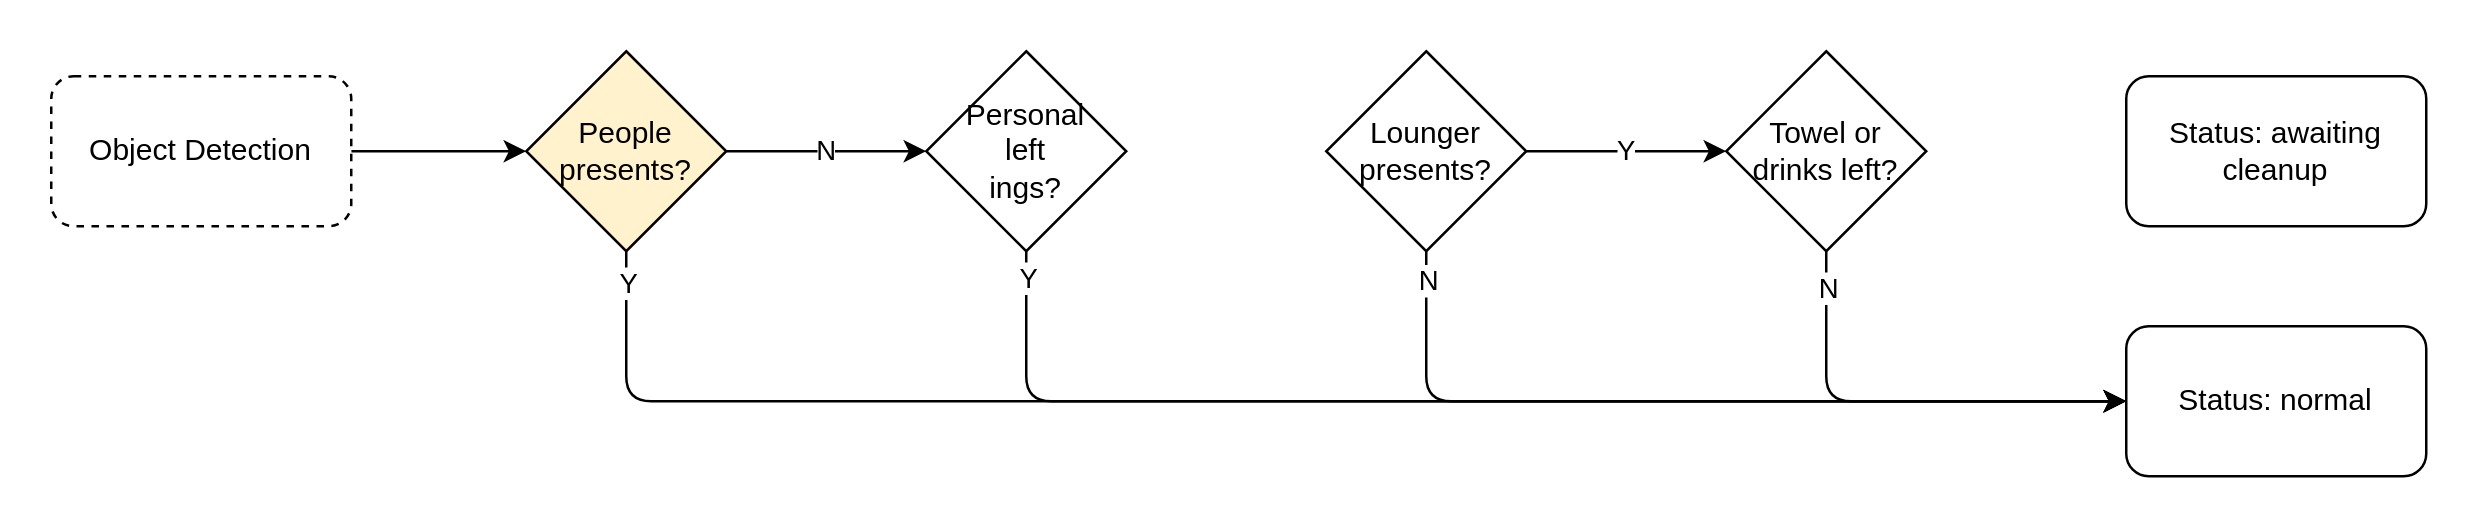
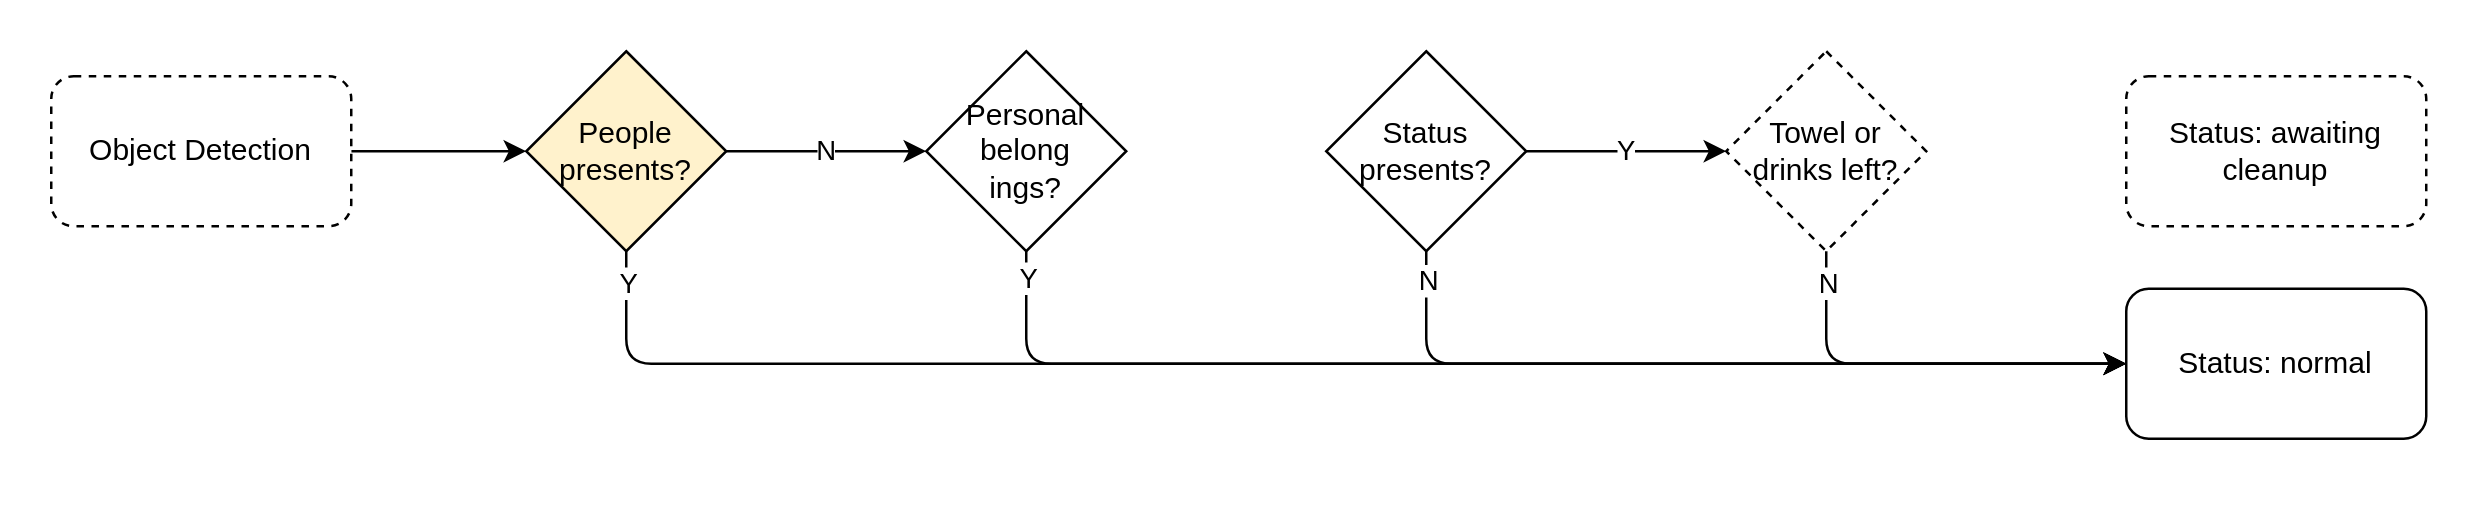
- <mxCell id="10" value="Personal&lt;br style=&quot;border-color: var(--border-color);&quot;&gt;left&lt;br style=&quot;border-color: var(--border-color);&quot;&gt;ings?" style="rhombus;whiteSpace=wrap;html=1;" vertex="1" parent="1"><mxGeometry x="370" y="20" width="80" height="80" as="geometry" /></mxCell>
+ <mxCell id="10" value="Personal&lt;br style=&quot;border-color: var(--border-color);&quot;&gt;belong&lt;br style=&quot;border-color: var(--border-color);&quot;&gt;ings?" style="rhombus;whiteSpace=wrap;html=1;" vertex="1" parent="1"><mxGeometry x="370" y="20" width="80" height="80" as="geometry" /></mxCell>
- <mxCell id="14" value="Lounger presents?" style="rhombus;whiteSpace=wrap;html=1;" vertex="1" parent="1"><mxGeometry x="530" y="20" width="80" height="80" as="geometry" /></mxCell>
+ <mxCell id="14" value="Status presents?" style="rhombus;whiteSpace=wrap;html=1;" vertex="1" parent="1"><mxGeometry x="530" y="20" width="80" height="80" as="geometry" /></mxCell>
- <mxCell id="17" value="Towel or drinks left?" style="rhombus;whiteSpace=wrap;html=1;" vertex="1" parent="1"><mxGeometry x="690" y="20" width="80" height="80" as="geometry" /></mxCell>
+ <mxCell id="17" value="Towel or drinks left?" style="rhombus;whiteSpace=wrap;html=1;dashed=1;" vertex="1" parent="1"><mxGeometry x="690" y="20" width="80" height="80" as="geometry" /></mxCell>
- <mxCell id="18" value="Status: awaiting cleanup" style="rounded=1;whiteSpace=wrap;html=1;" vertex="1" parent="1"><mxGeometry x="850" y="30" width="120" height="60" as="geometry" /></mxCell>
+ <mxCell id="18" value="Status: awaiting cleanup" style="rounded=1;whiteSpace=wrap;html=1;dashed=1;" vertex="1" parent="1"><mxGeometry x="850" y="30" width="120" height="60" as="geometry" /></mxCell>
- <mxCell id="19" value="Status: normal" style="rounded=1;whiteSpace=wrap;html=1;" vertex="1" parent="1"><mxGeometry x="850" y="130" width="120" height="60" as="geometry" /></mxCell>
+ <mxCell id="19" value="Status: normal" style="rounded=1;whiteSpace=wrap;html=1;" vertex="1" parent="1"><mxGeometry x="850" y="115" width="120" height="60" as="geometry" /></mxCell>
